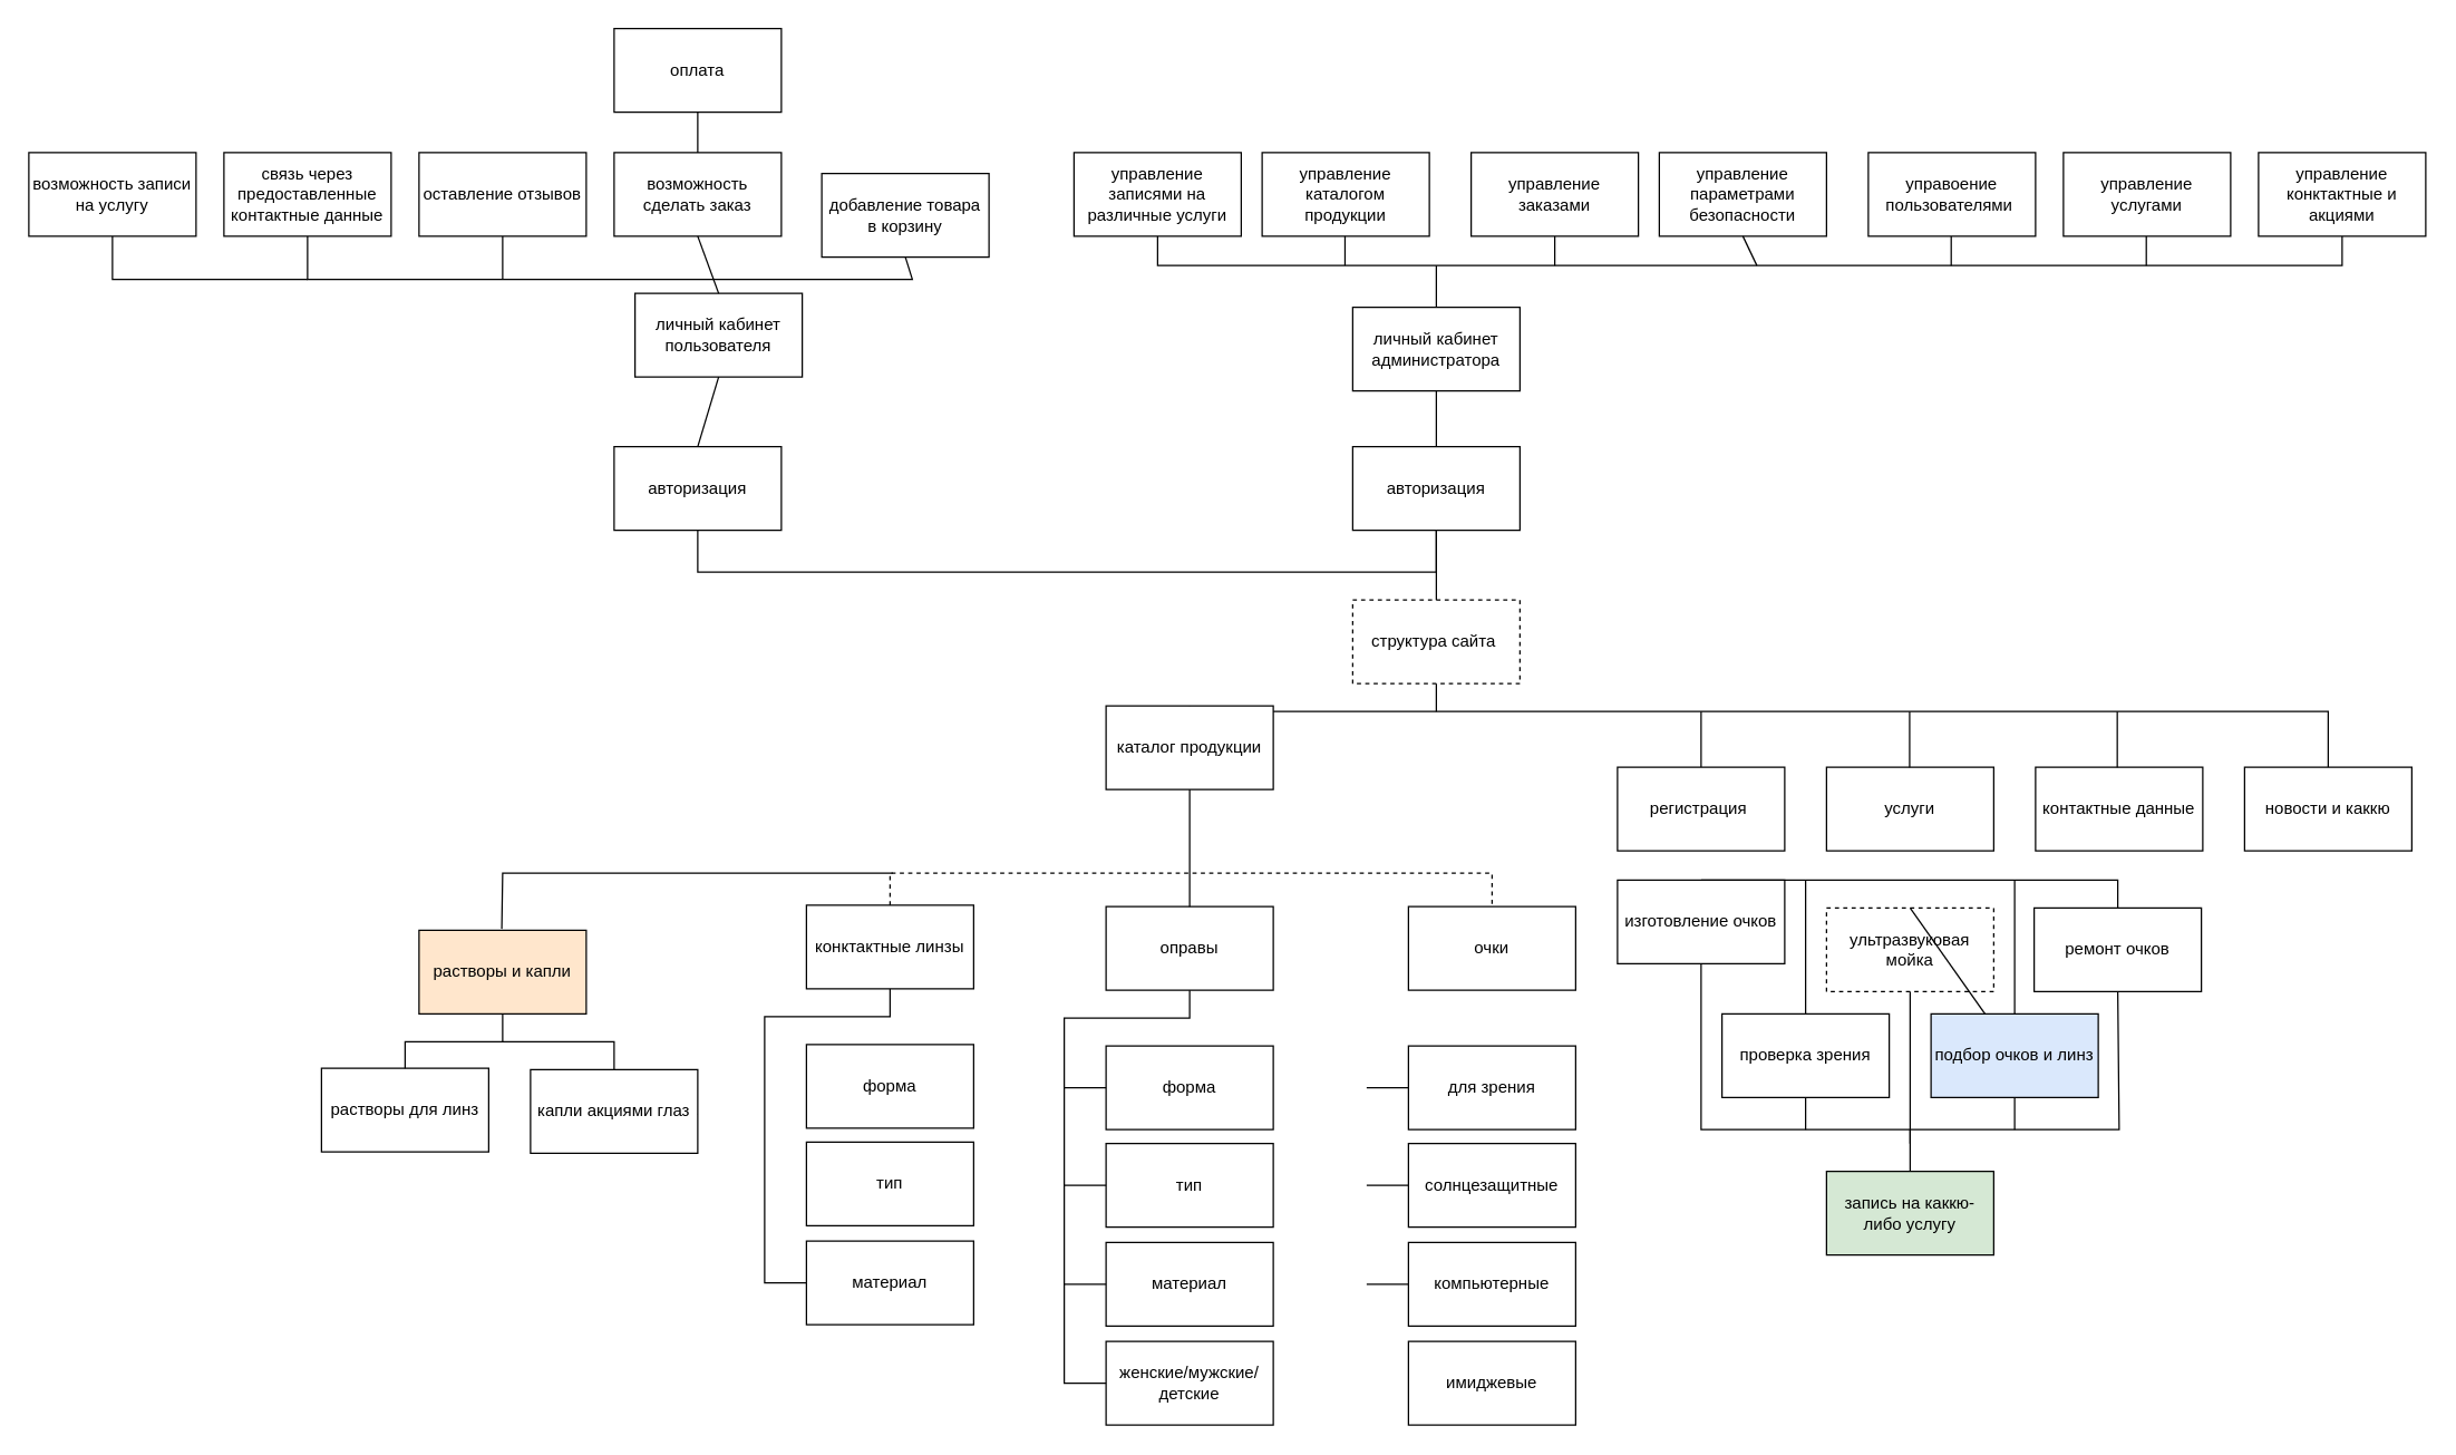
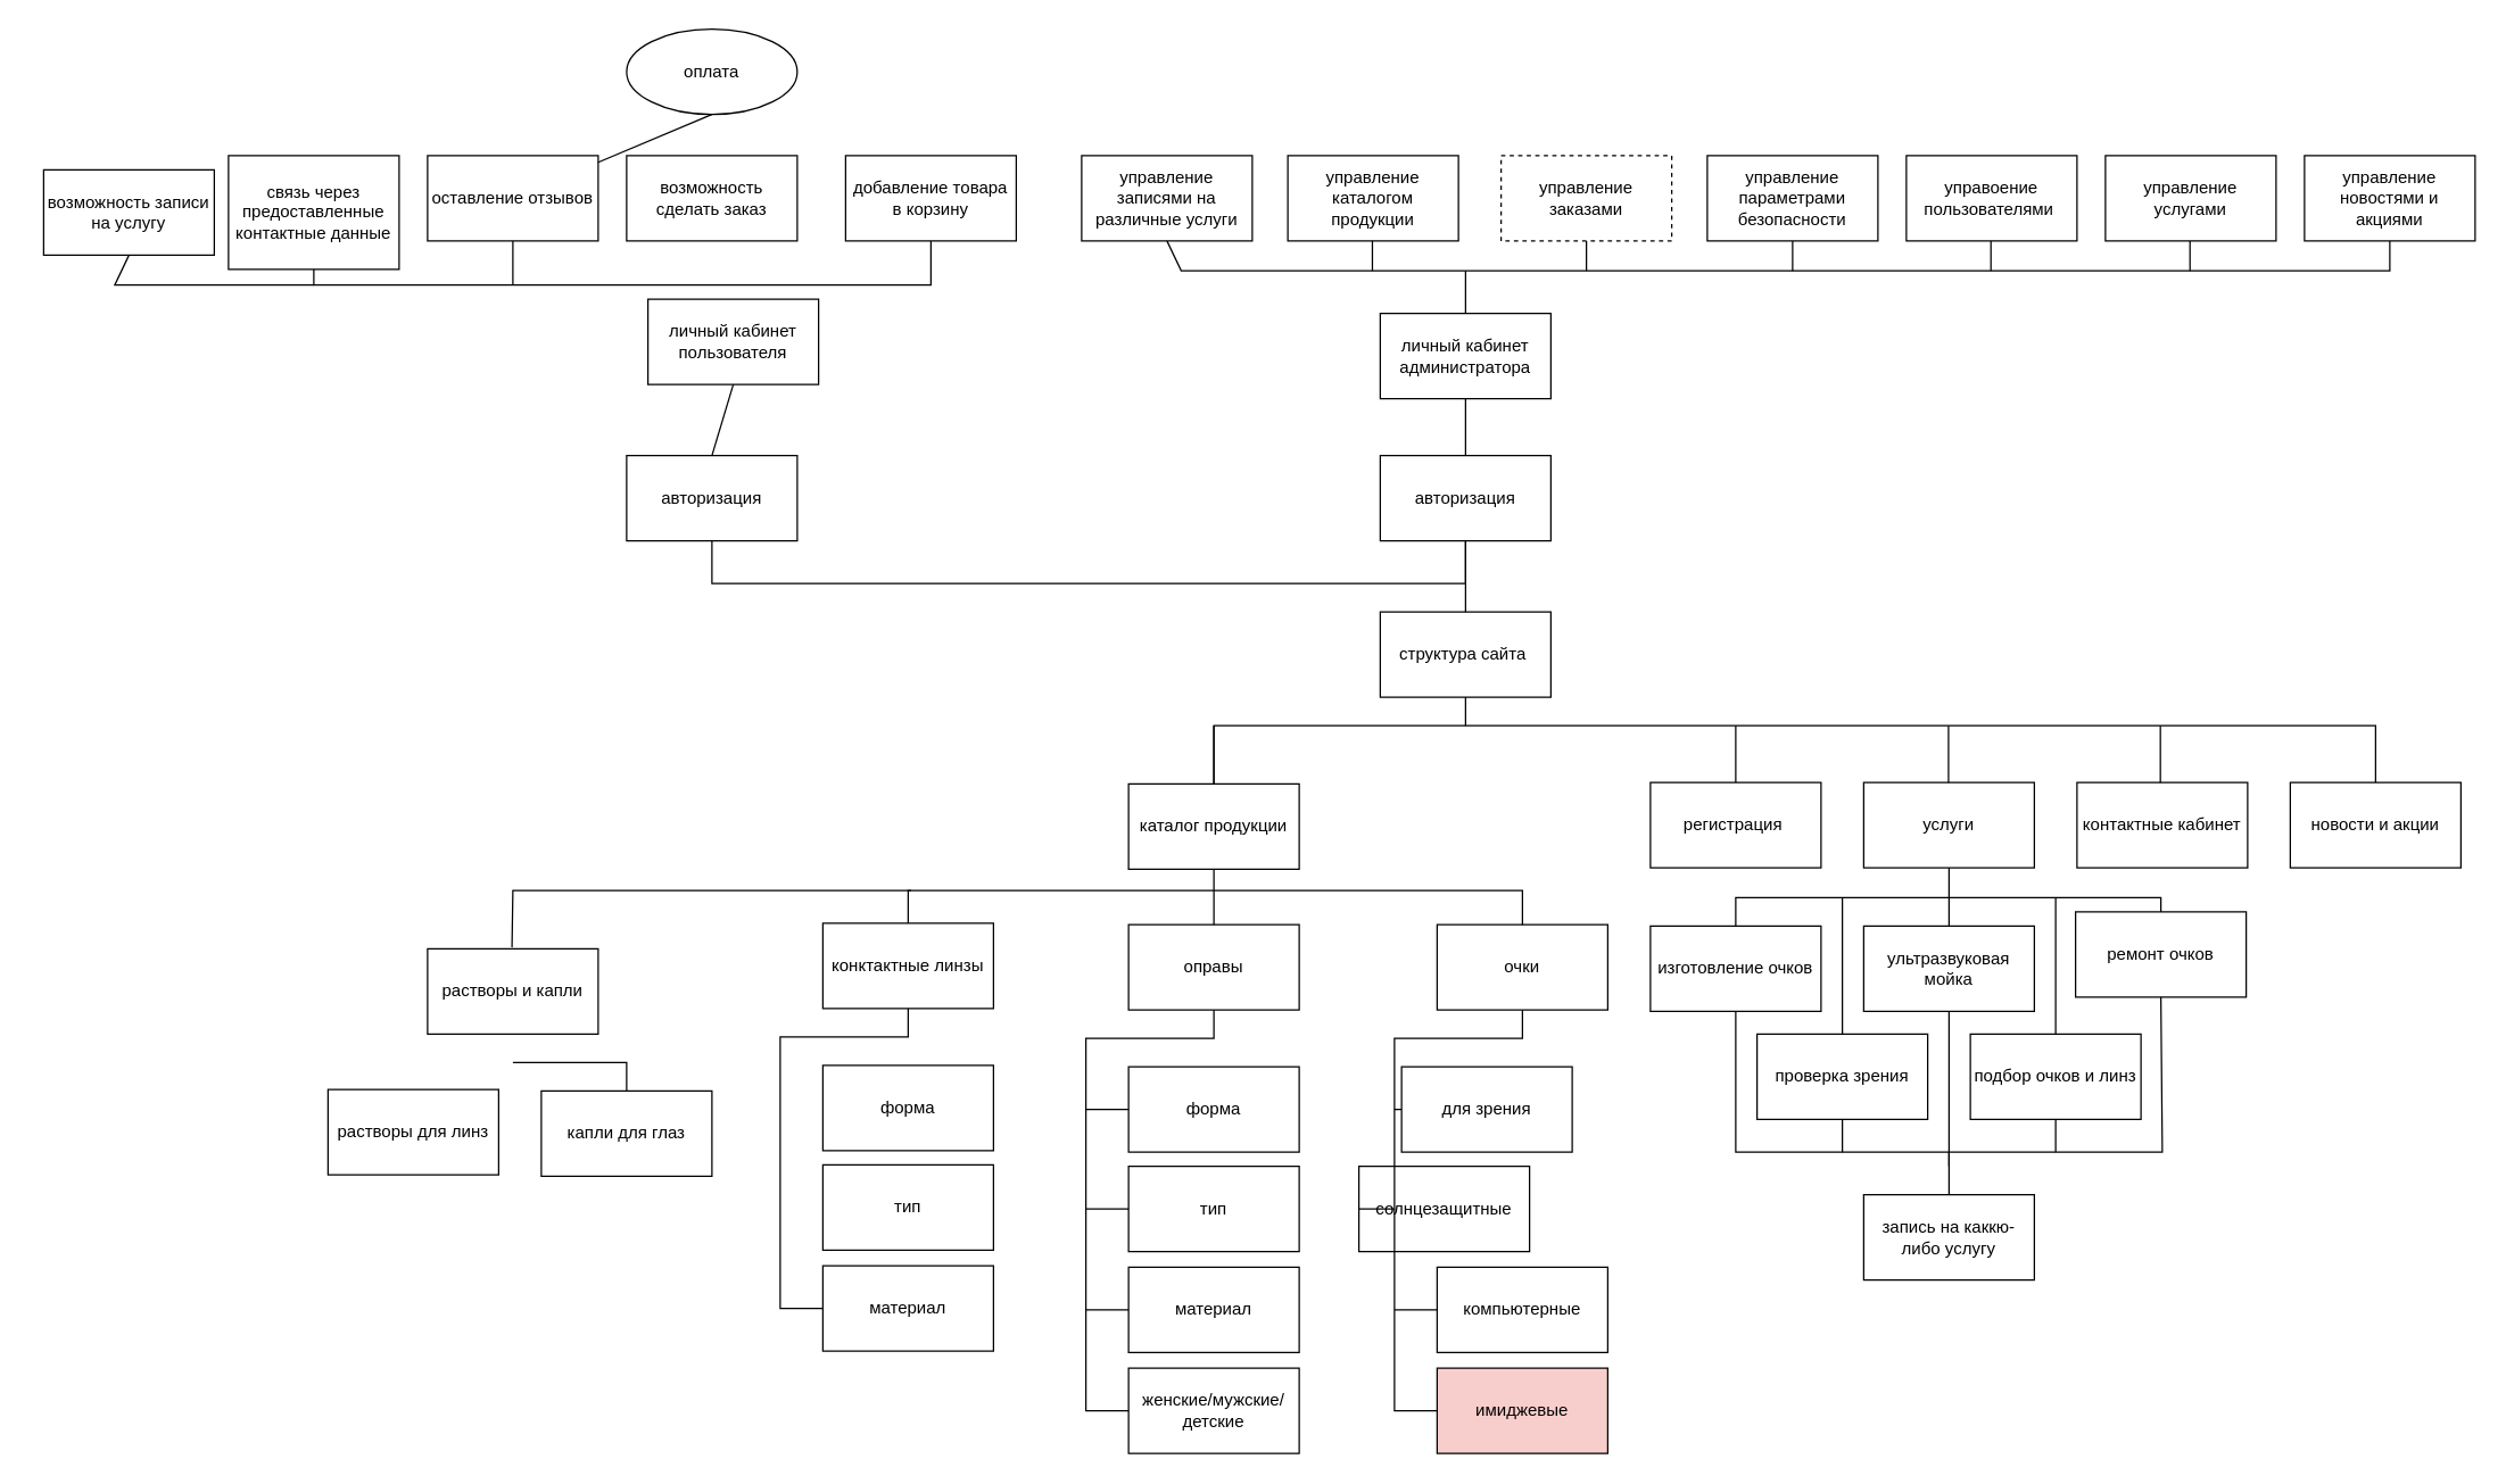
- <mxCell id="63" value="оплата" style="rounded=0;whiteSpace=wrap;html=1;" parent="1" vertex="1"><mxGeometry x="440" y="20" width="120" height="60" as="geometry" /></mxCell>
+ <mxCell id="63" value="оплата" style="ellipse;whiteSpace=wrap;html=1;" parent="1" vertex="1"><mxGeometry x="440" y="20" width="120" height="60" as="geometry" /></mxCell>
- <mxCell id="64" value="" style="endArrow=none;html=1;rounded=0;entryX=0.5;entryY=0;entryDx=0;entryDy=0;exitX=0.5;exitY=1;exitDx=0;exitDy=0;" parent="1" source="63" target="58" edge="1"><mxGeometry width="50" height="50" relative="1" as="geometry"><mxPoint x="560" y="189" as="sourcePoint" /><mxPoint x="610" y="139" as="targetPoint" /></mxGeometry></mxCell>
+ <mxCell id="64" value="" style="endArrow=none;html=1;rounded=0;exitX=0.5;exitY=1;exitDx=0;exitDy=0;" parent="1" source="63" target="59" edge="1"><mxGeometry width="50" height="50" relative="1" as="geometry"><mxPoint x="560" y="189" as="sourcePoint" /><mxPoint x="610" y="139" as="targetPoint" /></mxGeometry></mxCell>
- <mxCell id="91" value="возможность записи на услугу" style="rounded=0;whiteSpace=wrap;html=1;" parent="1" vertex="1"><mxGeometry x="20" y="109" width="120" height="60" as="geometry" /></mxCell>
+ <mxCell id="91" value="возможность записи на услугу" style="rounded=0;whiteSpace=wrap;html=1;" parent="1" vertex="1"><mxGeometry x="30" y="119" width="120" height="60" as="geometry" /></mxCell>
- <mxCell id="60" value="связь через предоставленные контактные данные" style="rounded=0;whiteSpace=wrap;html=1;" parent="1" vertex="1"><mxGeometry x="160" y="109" width="120" height="60" as="geometry" /></mxCell>
+ <mxCell id="60" value="связь через предоставленные контактные данные" style="rounded=0;whiteSpace=wrap;html=1;" parent="1" vertex="1"><mxGeometry x="160" y="109" width="120" height="80" as="geometry" /></mxCell>
- <mxCell id="81" value="управление записями на различные услуги" style="rounded=0;whiteSpace=wrap;html=1;" parent="1" vertex="1"><mxGeometry x="770" y="109" width="120" height="60" as="geometry" /></mxCell>
+ <mxCell id="81" value="управление записями на различные услуги" style="rounded=0;whiteSpace=wrap;html=1;" parent="1" vertex="1"><mxGeometry x="760" y="109" width="120" height="60" as="geometry" /></mxCell>
- <mxCell id="70" value="управление заказами" style="rounded=0;whiteSpace=wrap;html=1;" parent="1" vertex="1"><mxGeometry x="1055" y="109" width="120" height="60" as="geometry" /></mxCell>
+ <mxCell id="70" value="управление заказами" style="rounded=0;whiteSpace=wrap;html=1;dashed=1;" parent="1" vertex="1"><mxGeometry x="1055" y="109" width="120" height="60" as="geometry" /></mxCell>
- <mxCell id="71" value="управление параметрами безопасности" style="rounded=0;whiteSpace=wrap;html=1;" parent="1" vertex="1"><mxGeometry x="1190" y="109" width="120" height="60" as="geometry" /></mxCell>
+ <mxCell id="71" value="управление параметрами безопасности" style="rounded=0;whiteSpace=wrap;html=1;" parent="1" vertex="1"><mxGeometry x="1200" y="109" width="120" height="60" as="geometry" /></mxCell>
- <mxCell id="78" value="управление конктактные и акциями" style="rounded=0;whiteSpace=wrap;html=1;" parent="1" vertex="1"><mxGeometry x="1620" y="109" width="120" height="60" as="geometry" /></mxCell>
+ <mxCell id="78" value="управление новостями и акциями" style="rounded=0;whiteSpace=wrap;html=1;" parent="1" vertex="1"><mxGeometry x="1620" y="109" width="120" height="60" as="geometry" /></mxCell>
- <mxCell id="69" value="добавление товара в корзину" style="rounded=0;whiteSpace=wrap;html=1;" parent="1" vertex="1"><mxGeometry x="589" y="124" width="120" height="60" as="geometry" /></mxCell>
+ <mxCell id="69" value="добавление товара в корзину" style="rounded=0;whiteSpace=wrap;html=1;" parent="1" vertex="1"><mxGeometry x="594" y="109" width="120" height="60" as="geometry" /></mxCell>
- <mxCell id="62" value="" style="endArrow=none;html=1;rounded=0;entryX=0.5;entryY=1;entryDx=0;entryDy=0;exitX=0.5;exitY=0;exitDx=0;exitDy=0;" parent="1" source="52" target="58" edge="1"><mxGeometry width="50" height="50" relative="1" as="geometry"><mxPoint x="300" y="310" as="sourcePoint" /><mxPoint x="350" y="260" as="targetPoint" /></mxGeometry></mxCell>
- <mxCell id="2" value="структура сайта&amp;nbsp;" style="rounded=0;whiteSpace=wrap;html=1;dashed=1;" parent="1" vertex="1"><mxGeometry x="970" y="430" width="120" height="60" as="geometry" /></mxCell>
+ <mxCell id="2" value="структура сайта&amp;nbsp;" style="rounded=0;whiteSpace=wrap;html=1;" parent="1" vertex="1"><mxGeometry x="970" y="430" width="120" height="60" as="geometry" /></mxCell>
- <mxCell id="67" value="каталог продукции" style="rounded=0;whiteSpace=wrap;html=1;" parent="1" vertex="1"><mxGeometry x="793" y="506" width="120" height="60" as="geometry" /></mxCell>
+ <mxCell id="67" value="каталог продукции" style="rounded=0;whiteSpace=wrap;html=1;" parent="1" vertex="1"><mxGeometry x="793" y="551" width="120" height="60" as="geometry" /></mxCell>
- <mxCell id="10" value="контактные данные" style="rounded=0;whiteSpace=wrap;html=1;" parent="1" vertex="1"><mxGeometry x="1460" y="550" width="120" height="60" as="geometry" /></mxCell>
+ <mxCell id="10" value="контактные кабинет" style="rounded=0;whiteSpace=wrap;html=1;" parent="1" vertex="1"><mxGeometry x="1460" y="550" width="120" height="60" as="geometry" /></mxCell>
- <mxCell id="65" value="новости и каккю" style="rounded=0;whiteSpace=wrap;html=1;" parent="1" vertex="1"><mxGeometry x="1610" y="550" width="120" height="60" as="geometry" /></mxCell>
+ <mxCell id="65" value="новости и акции" style="rounded=0;whiteSpace=wrap;html=1;" parent="1" vertex="1"><mxGeometry x="1610" y="550" width="120" height="60" as="geometry" /></mxCell>
- <mxCell id="17" value="" style="endArrow=none;html=1;rounded=0;entryX=0.5;entryY=0;entryDx=0;entryDy=0;exitX=0.5;exitY=0;exitDx=0;exitDy=0;dashed=1;" parent="1" source="9" target="7" edge="1"><mxGeometry width="50" height="50" relative="1" as="geometry"><mxPoint x="1070" y="536" as="sourcePoint" /><mxPoint x="1220" y="476" as="targetPoint" /><Array as="points"><mxPoint x="638" y="626" /><mxPoint x="1070" y="626" /></Array></mxGeometry></mxCell>
+ <mxCell id="17" value="" style="endArrow=none;html=1;rounded=0;entryX=0.5;entryY=0;entryDx=0;entryDy=0;exitX=0.5;exitY=0;exitDx=0;exitDy=0;" parent="1" source="9" target="7" edge="1"><mxGeometry width="50" height="50" relative="1" as="geometry"><mxPoint x="1070" y="536" as="sourcePoint" /><mxPoint x="1220" y="476" as="targetPoint" /><Array as="points"><mxPoint x="638" y="626" /><mxPoint x="1070" y="626" /></Array></mxGeometry></mxCell>
- <mxCell id="12" value="изготовление очков" style="rounded=0;whiteSpace=wrap;html=1;" parent="1" vertex="1"><mxGeometry x="1160" y="631" width="120" height="60" as="geometry" /></mxCell>
+ <mxCell id="12" value="изготовление очков" style="rounded=0;whiteSpace=wrap;html=1;" parent="1" vertex="1"><mxGeometry x="1160" y="651" width="120" height="60" as="geometry" /></mxCell>
- <mxCell id="11" value="ультразвуковая мойка" style="rounded=0;whiteSpace=wrap;html=1;dashed=1;" parent="1" vertex="1"><mxGeometry x="1310" y="651" width="120" height="60" as="geometry" /></mxCell>
+ <mxCell id="11" value="ультразвуковая мойка" style="rounded=0;whiteSpace=wrap;html=1;" parent="1" vertex="1"><mxGeometry x="1310" y="651" width="120" height="60" as="geometry" /></mxCell>
- <mxCell id="13" value="ремонт очков" style="rounded=0;whiteSpace=wrap;html=1;" parent="1" vertex="1"><mxGeometry x="1459" y="651" width="120" height="60" as="geometry" /></mxCell>
+ <mxCell id="13" value="ремонт очков" style="rounded=0;whiteSpace=wrap;html=1;" parent="1" vertex="1"><mxGeometry x="1459" y="641" width="120" height="60" as="geometry" /></mxCell>
- <mxCell id="15" value="" style="endArrow=none;html=1;rounded=0;exitX=0.5;exitY=0;exitDx=0;exitDy=0;" parent="1" source="11" target="23" edge="1"><mxGeometry width="50" height="50" relative="1" as="geometry"><mxPoint x="1170" y="500" as="sourcePoint" /><mxPoint x="1220" y="450" as="targetPoint" /></mxGeometry></mxCell>
+ <mxCell id="15" value="" style="endArrow=none;html=1;rounded=0;exitX=0.5;exitY=0;exitDx=0;exitDy=0;entryX=0.5;entryY=1;entryDx=0;entryDy=0;" parent="1" source="11" target="6" edge="1"><mxGeometry width="50" height="50" relative="1" as="geometry"><mxPoint x="1170" y="500" as="sourcePoint" /><mxPoint x="1220" y="450" as="targetPoint" /></mxGeometry></mxCell>
- <mxCell id="14" value="растворы и капли" style="rounded=0;whiteSpace=wrap;html=1;fillColor=#ffe6cc;" parent="1" vertex="1"><mxGeometry x="300" y="667" width="120" height="60" as="geometry" /></mxCell>
+ <mxCell id="14" value="растворы и капли" style="rounded=0;whiteSpace=wrap;html=1;" parent="1" vertex="1"><mxGeometry x="300" y="667" width="120" height="60" as="geometry" /></mxCell>
- <mxCell id="49" value="" style="endArrow=none;html=1;rounded=0;entryX=0.5;entryY=1;entryDx=0;entryDy=0;exitX=0.5;exitY=0;exitDx=0;exitDy=0;" parent="1" source="47" target="14" edge="1"><mxGeometry width="50" height="50" relative="1" as="geometry"><mxPoint x="120" y="917" as="sourcePoint" /><mxPoint x="170" y="867" as="targetPoint" /><Array as="points"><mxPoint x="290" y="747" /><mxPoint x="360" y="747" /></Array></mxGeometry></mxCell>
- <mxCell id="23" value="подбор очков и линз" style="rounded=0;whiteSpace=wrap;html=1;fillColor=#dae8fc;" parent="1" vertex="1"><mxGeometry x="1385" y="727" width="120" height="60" as="geometry" /></mxCell>
+ <mxCell id="23" value="подбор очков и линз" style="rounded=0;whiteSpace=wrap;html=1;" parent="1" vertex="1"><mxGeometry x="1385" y="727" width="120" height="60" as="geometry" /></mxCell>
- <mxCell id="28" value="для зрения" style="rounded=0;whiteSpace=wrap;html=1;" parent="1" vertex="1"><mxGeometry x="1010" y="750" width="120" height="60" as="geometry" /></mxCell>
+ <mxCell id="28" value="для зрения" style="rounded=0;whiteSpace=wrap;html=1;" parent="1" vertex="1"><mxGeometry x="985" y="750" width="120" height="60" as="geometry" /></mxCell>
- <mxCell id="48" value="капли акциями глаз" style="rounded=0;whiteSpace=wrap;html=1;" parent="1" vertex="1"><mxGeometry x="380" y="767" width="120" height="60" as="geometry" /></mxCell>
+ <mxCell id="48" value="капли для глаз" style="rounded=0;whiteSpace=wrap;html=1;" parent="1" vertex="1"><mxGeometry x="380" y="767" width="120" height="60" as="geometry" /></mxCell>
+ <mxCell id="30" value="" style="endArrow=none;html=1;rounded=0;entryX=0.5;entryY=1;entryDx=0;entryDy=0;exitX=0;exitY=0.5;exitDx=0;exitDy=0;" parent="1" source="29" target="7" edge="1"><mxGeometry width="50" height="50" relative="1" as="geometry"><mxPoint x="1200" y="830" as="sourcePoint" /><mxPoint x="1250" y="780" as="targetPoint" /><Array as="points"><mxPoint x="980" y="992" /><mxPoint x="980" y="730" /><mxPoint x="1070" y="730" /></Array></mxGeometry></mxCell>
- <mxCell id="27" value="солнцезащитные" style="rounded=0;whiteSpace=wrap;html=1;" parent="1" vertex="1"><mxGeometry x="1010" y="820" width="120" height="60" as="geometry" /></mxCell>
+ <mxCell id="27" value="солнцезащитные" style="rounded=0;whiteSpace=wrap;html=1;" parent="1" vertex="1"><mxGeometry x="955" y="820" width="120" height="60" as="geometry" /></mxCell>
- <mxCell id="77" value="запись на каккю-либо услугу" style="rounded=0;whiteSpace=wrap;html=1;fillColor=#d5e8d4;" parent="1" vertex="1"><mxGeometry x="1310" y="840" width="120" height="60" as="geometry" /></mxCell>
+ <mxCell id="77" value="запись на каккю-либо услугу" style="rounded=0;whiteSpace=wrap;html=1;" parent="1" vertex="1"><mxGeometry x="1310" y="840" width="120" height="60" as="geometry" /></mxCell>
- <mxCell id="29" value="имиджевые" style="rounded=0;whiteSpace=wrap;html=1;" parent="1" vertex="1"><mxGeometry x="1010" y="962" width="120" height="60" as="geometry" /></mxCell>
+ <mxCell id="29" value="имиджевые" style="rounded=0;whiteSpace=wrap;html=1;fillColor=#f8cecc;" parent="1" vertex="1"><mxGeometry x="1010" y="962" width="120" height="60" as="geometry" /></mxCell>
